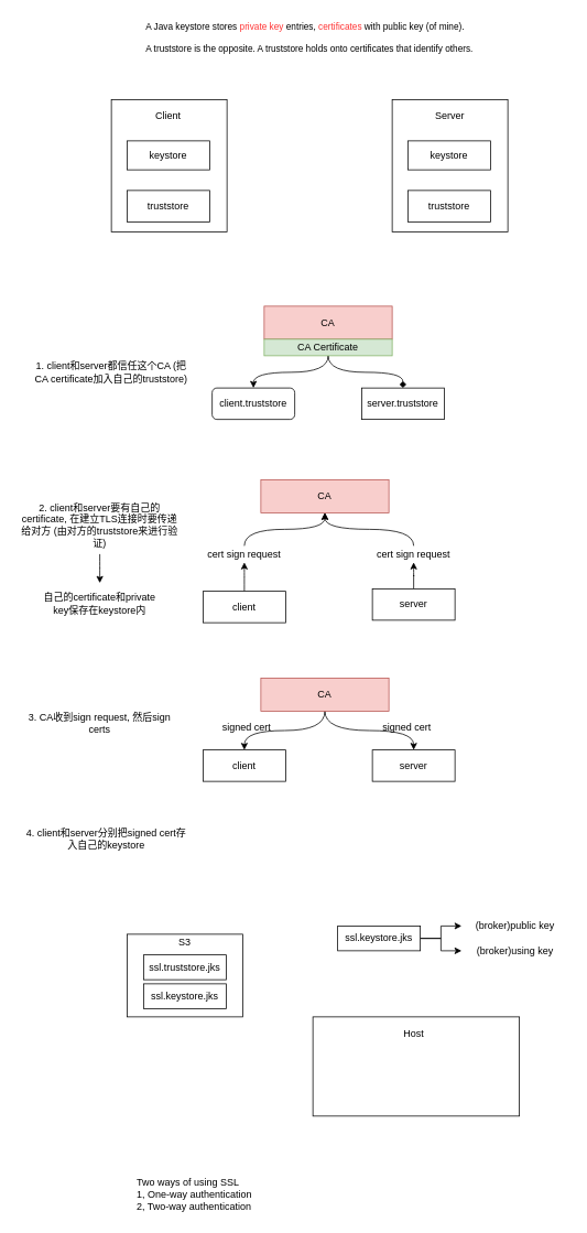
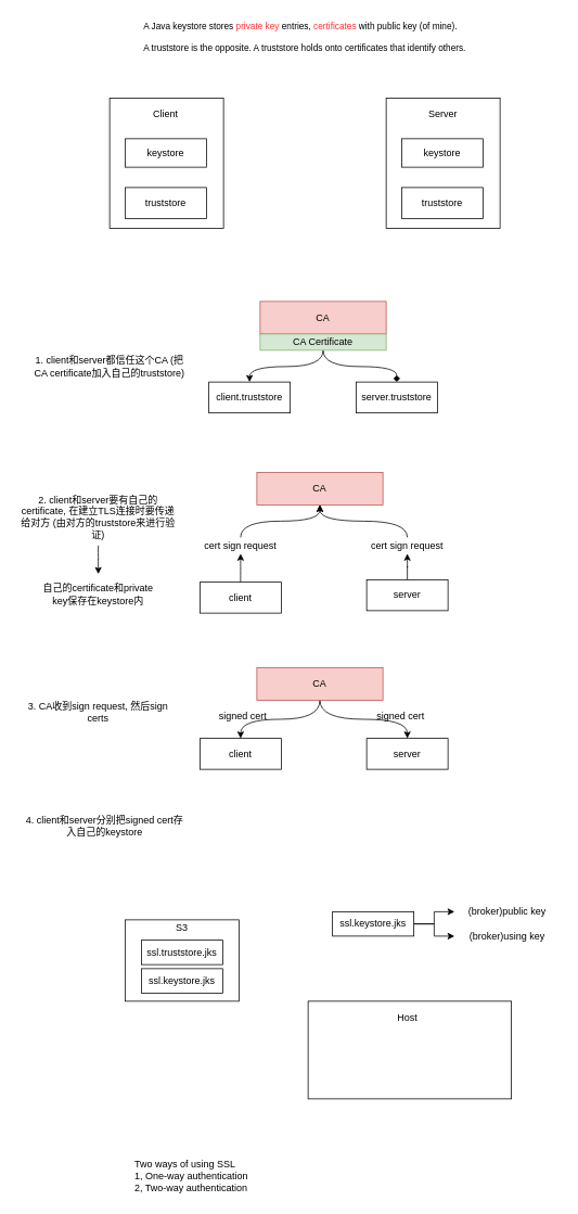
- <mxCell id="27" value="client.truststore" style="whiteSpace=wrap;html=1;rounded=1;" vertex="1" parent="1"><mxGeometry x="256" y="469" width="100" height="38" as="geometry" /></mxCell>
+ <mxCell id="27" value="client.truststore" style="rounded=0;whiteSpace=wrap;html=1;" vertex="1" parent="1"><mxGeometry x="256" y="469" width="100" height="38" as="geometry" /></mxCell>
